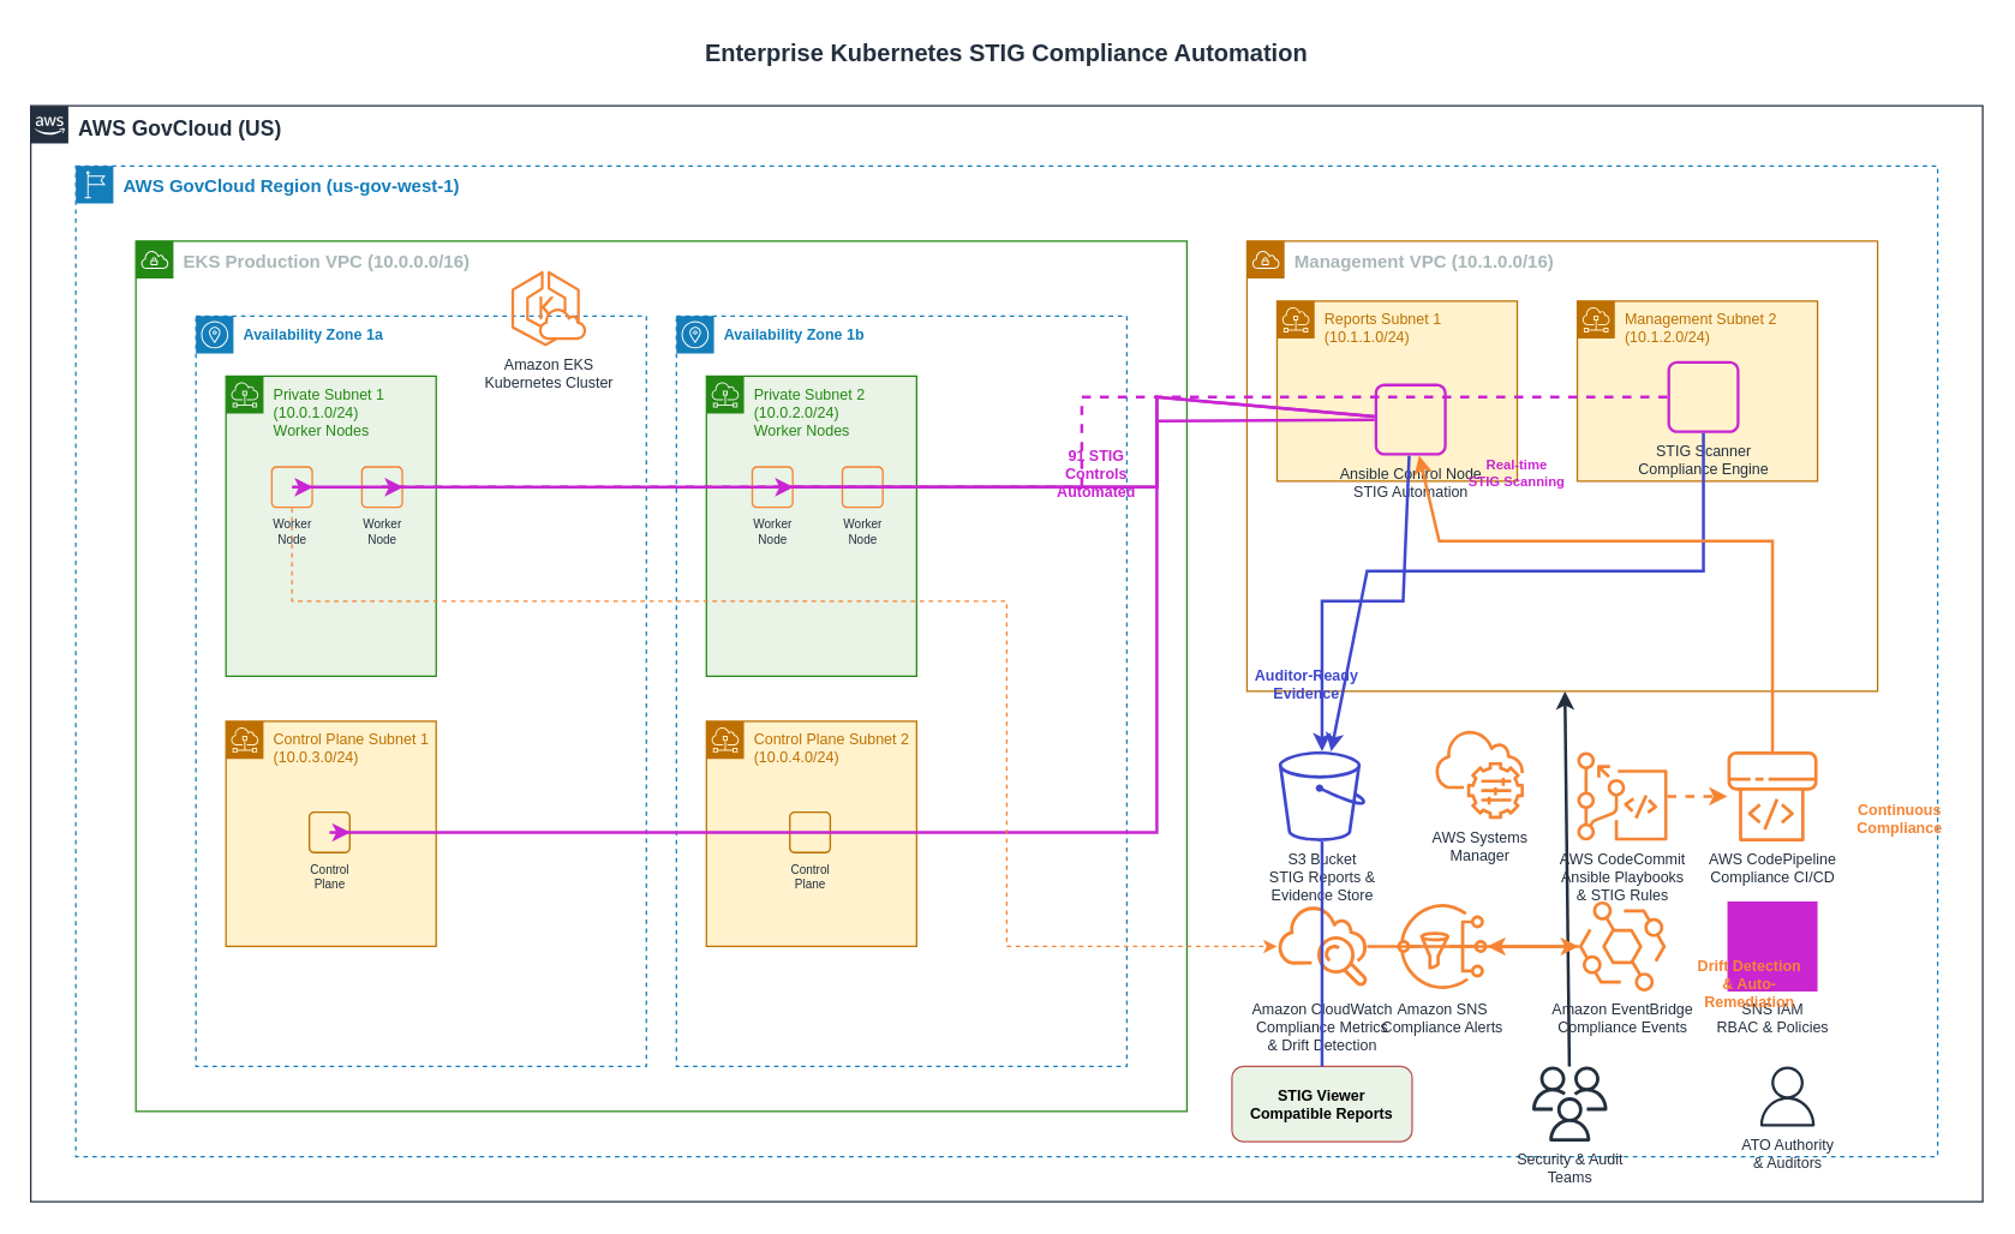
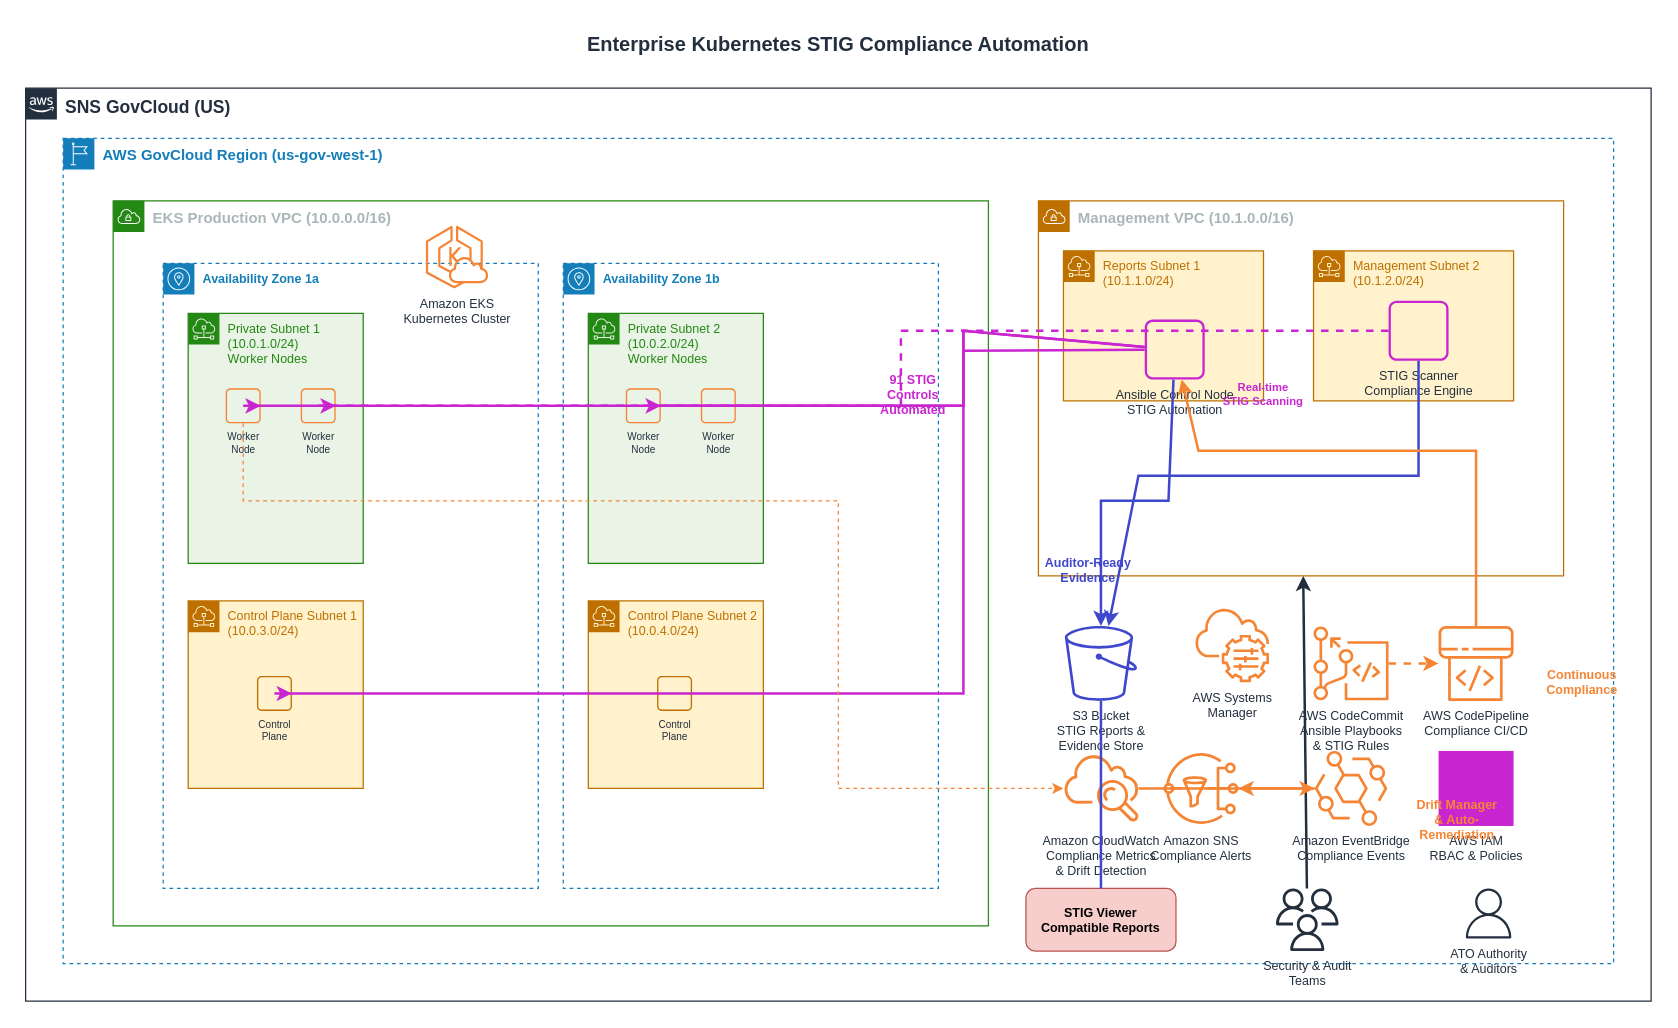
- <mxCell id="3" value="AWS GovCloud (US)" style="sketch=0;outlineConnect=0;gradientColor=none;html=1;whiteSpace=wrap;fontSize=14;fontStyle=1;shape=mxgraph.aws4.group;grIcon=mxgraph.aws4.group_aws_cloud_alt;strokeColor=#232F3E;fillColor=none;verticalAlign=top;align=left;spacingLeft=30;fontColor=#232F3E;dashed=0;" vertex="1" parent="1"><mxGeometry x="20" y="70" width="1300" height="730" as="geometry" /></mxCell>
+ <mxCell id="3" value="SNS GovCloud (US)" style="sketch=0;outlineConnect=0;gradientColor=none;html=1;whiteSpace=wrap;fontSize=14;fontStyle=1;shape=mxgraph.aws4.group;grIcon=mxgraph.aws4.group_aws_cloud_alt;strokeColor=#232F3E;fillColor=none;verticalAlign=top;align=left;spacingLeft=30;fontColor=#232F3E;dashed=0;" vertex="1" parent="1"><mxGeometry x="20" y="70" width="1300" height="730" as="geometry" /></mxCell>
- <mxCell id="51" value="Drift Detection&#10;&amp; Auto-Remediation" style="text;html=1;strokeColor=none;fillColor=none;align=center;verticalAlign=middle;whiteSpace=wrap;rounded=0;fontColor=#F58534;fontStyle=1;fontSize=10;" vertex="1" parent="1"><mxGeometry x="1120" y="640" width="90" height="30" as="geometry" /></mxCell>
+ <mxCell id="51" value="Drift Manager&#10;&amp; Auto-Remediation" style="text;html=1;strokeColor=none;fillColor=none;align=center;verticalAlign=middle;whiteSpace=wrap;rounded=0;fontColor=#F58534;fontStyle=1;fontSize=10;" vertex="1" parent="1"><mxGeometry x="1120" y="640" width="90" height="30" as="geometry" /></mxCell>
- <mxCell id="31" value="SNS IAM&#10;RBAC &amp; Policies" style="sketch=0;outlineConnect=0;fontColor=#232F3E;gradientColor=none;fillColor=#C925D1;strokeColor=none;dashed=0;verticalLabelPosition=bottom;verticalAlign=top;align=center;html=1;fontSize=10;fontStyle=0;aspect=fixed;pointerEvents=1;shape=mxgraph.aws4.iam;" vertex="1" parent="1"><mxGeometry x="1150" y="600" width="60" height="60" as="geometry" /></mxCell>
+ <mxCell id="31" value="AWS IAM&#10;RBAC &amp; Policies" style="sketch=0;outlineConnect=0;fontColor=#232F3E;gradientColor=none;fillColor=#C925D1;strokeColor=none;dashed=0;verticalLabelPosition=bottom;verticalAlign=top;align=center;html=1;fontSize=10;fontStyle=0;aspect=fixed;pointerEvents=1;shape=mxgraph.aws4.iam;" vertex="1" parent="1"><mxGeometry x="1150" y="600" width="60" height="60" as="geometry" /></mxCell>
- <mxCell id="32" value="STIG Viewer&#10;Compatible Reports" style="rounded=1;whiteSpace=wrap;html=1;fillColor=#e9f3e6;strokeColor=#b85450;fontSize=10;fontStyle=1;" vertex="1" parent="1"><mxGeometry x="820" y="710" width="120" height="50" as="geometry" /></mxCell>
+ <mxCell id="32" value="STIG Viewer&#10;Compatible Reports" style="rounded=1;whiteSpace=wrap;html=1;fillColor=#f8cecc;strokeColor=#b85450;fontSize=10;fontStyle=1;" vertex="1" parent="1"><mxGeometry x="820" y="710" width="120" height="50" as="geometry" /></mxCell>
